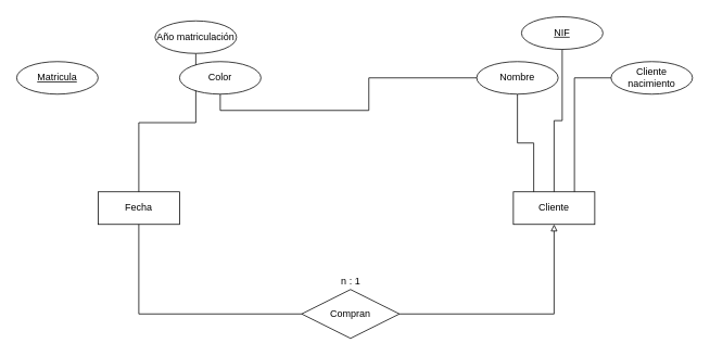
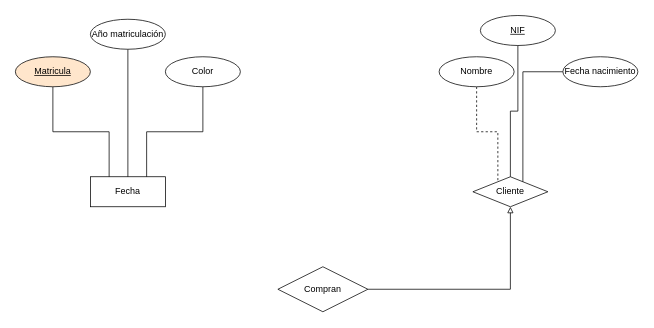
- <mxCell id="10" value="Año matriculación" style="ellipse;whiteSpace=wrap;html=1;align=center;" parent="1" vertex="1"><mxGeometry x="190" y="25" width="100" height="40" as="geometry" /></mxCell>
+ <mxCell id="10" value="Año matriculación" style="ellipse;whiteSpace=wrap;html=1;align=center;" parent="1" vertex="1"><mxGeometry x="120" y="25" width="100" height="40" as="geometry" /></mxCell>
- <mxCell id="8" value="Matricula" style="ellipse;whiteSpace=wrap;html=1;align=center;fontStyle=4;" parent="1" vertex="1"><mxGeometry x="20" y="75" width="100" height="40" as="geometry" /></mxCell>
+ <mxCell id="8" value="Matricula" style="ellipse;whiteSpace=wrap;html=1;align=center;fontStyle=4;fillColor=#ffe6cc;" parent="1" vertex="1"><mxGeometry x="20" y="75" width="100" height="40" as="geometry" /></mxCell>
- <mxCell id="16" value="Cliente nacimiento" style="ellipse;whiteSpace=wrap;html=1;align=center;" parent="1" vertex="1"><mxGeometry x="750" y="75" width="100" height="40" as="geometry" /></mxCell>
+ <mxCell id="16" value="Fecha nacimiento" style="ellipse;whiteSpace=wrap;html=1;align=center;" parent="1" vertex="1"><mxGeometry x="750" y="75" width="100" height="40" as="geometry" /></mxCell>
- <mxCell id="11" style="edgeStyle=orthogonalEdgeStyle;rounded=0;orthogonalLoop=1;jettySize=auto;html=1;exitX=0.5;exitY=1;exitDx=0;exitDy=0;endArrow=none;endFill=0;" parent="1" source="12" target="14" edge="1"><mxGeometry relative="1" as="geometry" /></mxCell>
+ <mxCell id="11" style="edgeStyle=orthogonalEdgeStyle;rounded=0;orthogonalLoop=1;jettySize=auto;html=1;exitX=0.5;exitY=1;exitDx=0;exitDy=0;entryX=0.75;entryY=0;entryDx=0;entryDy=0;endArrow=none;endFill=0;" parent="1" source="12" target="2" edge="1"><mxGeometry relative="1" as="geometry" /></mxCell>
+ <mxCell id="7" style="edgeStyle=orthogonalEdgeStyle;rounded=0;orthogonalLoop=1;jettySize=auto;html=1;entryX=0.25;entryY=0;entryDx=0;entryDy=0;endArrow=none;endFill=0;" parent="1" source="8" target="2" edge="1"><mxGeometry relative="1" as="geometry" /></mxCell>
- <mxCell id="13" style="edgeStyle=orthogonalEdgeStyle;rounded=0;orthogonalLoop=1;jettySize=auto;html=1;entryX=0.25;entryY=0;entryDx=0;entryDy=0;endArrow=none;endFill=0;" parent="1" source="14" target="3" edge="1"><mxGeometry relative="1" as="geometry" /></mxCell>
+ <mxCell id="13" style="edgeStyle=orthogonalEdgeStyle;rounded=0;orthogonalLoop=1;jettySize=auto;html=1;entryX=0.25;entryY=0;entryDx=0;entryDy=0;endArrow=none;endFill=0;dashed=1;" parent="1" source="14" target="3" edge="1"><mxGeometry relative="1" as="geometry" /></mxCell>
- <mxCell id="3" value="Cliente" style="whiteSpace=wrap;html=1;align=center;" parent="1" vertex="1"><mxGeometry x="630" y="235" width="100" height="40" as="geometry" /></mxCell>
+ <mxCell id="3" value="Cliente" style="rhombus;whiteSpace=wrap;html=1;align=center;" parent="1" vertex="1"><mxGeometry x="630" y="235" width="100" height="40" as="geometry" /></mxCell>
- <mxCell id="19" value="n : 1" style="text;html=1;resizable=0;autosize=1;align=center;verticalAlign=middle;points=[];fillColor=none;strokeColor=none;rounded=0;" vertex="1" parent="1"><mxGeometry x="410" y="335" width="40" height="20" as="geometry" /></mxCell>
- <mxCell id="4" style="edgeStyle=orthogonalEdgeStyle;rounded=0;orthogonalLoop=1;jettySize=auto;html=1;entryX=0.5;entryY=1;entryDx=0;entryDy=0;endArrow=none;endFill=0;" parent="1" source="6" target="2" edge="1"><mxGeometry relative="1" as="geometry" /></mxCell>
